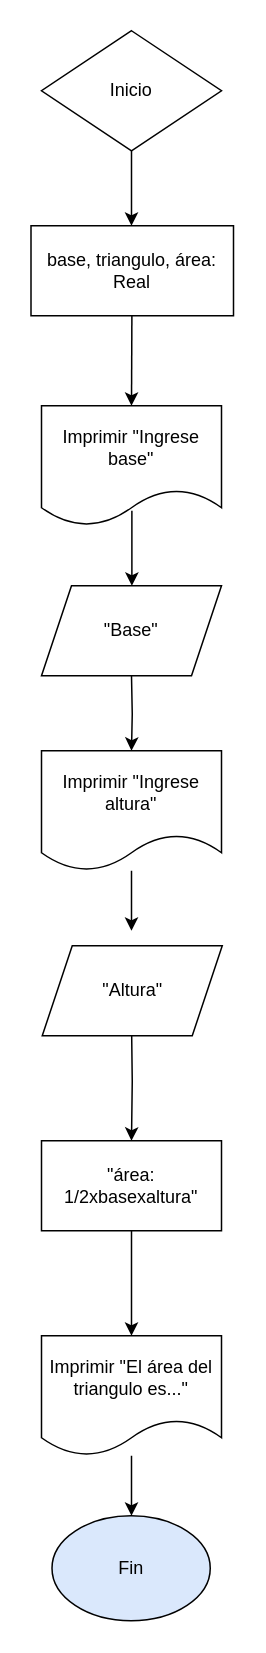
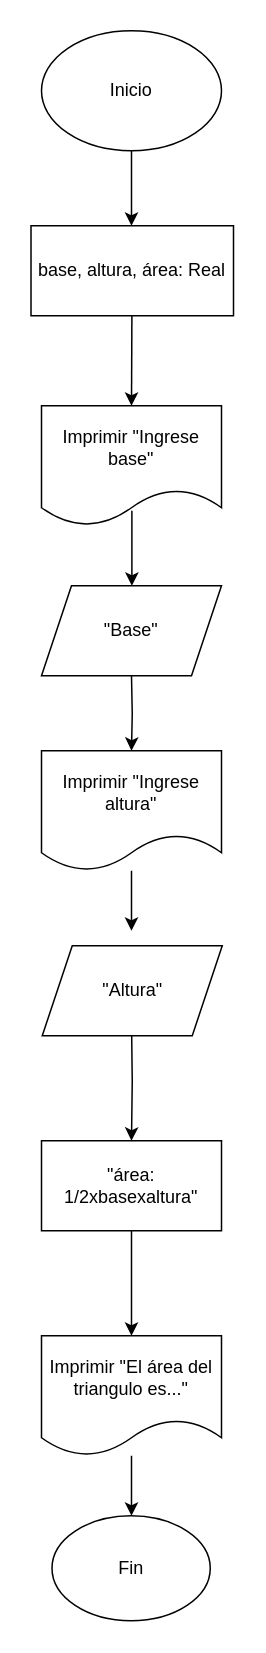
- <mxCell id="3" value="Inicio" style="rhombus;whiteSpace=wrap;html=1;" vertex="1" parent="1"><mxGeometry x="27" y="20" width="120" height="80" as="geometry" /></mxCell>
+ <mxCell id="3" value="Inicio" style="ellipse;whiteSpace=wrap;html=1;" vertex="1" parent="1"><mxGeometry x="27" y="20" width="120" height="80" as="geometry" /></mxCell>
- <mxCell id="4" value="base, triangulo, área: Real" style="rounded=0;whiteSpace=wrap;html=1;" vertex="1" parent="1"><mxGeometry x="20" y="150" width="135" height="60" as="geometry" /></mxCell>
+ <mxCell id="4" value="base, altura, área: Real" style="rounded=0;whiteSpace=wrap;html=1;" vertex="1" parent="1"><mxGeometry x="20" y="150" width="135" height="60" as="geometry" /></mxCell>
- <mxCell id="18" value="Fin" style="ellipse;whiteSpace=wrap;html=1;fillColor=#dae8fc;" vertex="1" parent="1"><mxGeometry x="34" y="1010" width="105.5" height="70" as="geometry" /></mxCell>
+ <mxCell id="18" value="Fin" style="ellipse;whiteSpace=wrap;html=1;" vertex="1" parent="1"><mxGeometry x="34" y="1010" width="105.5" height="70" as="geometry" /></mxCell>
